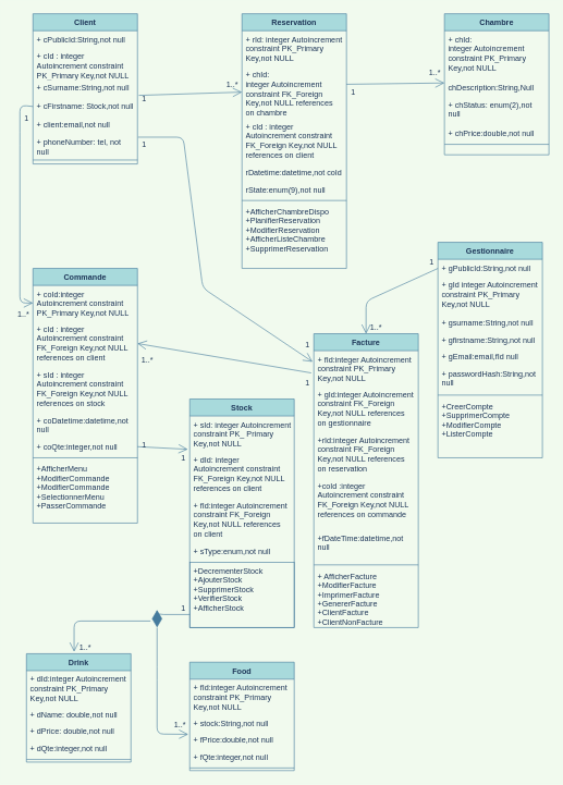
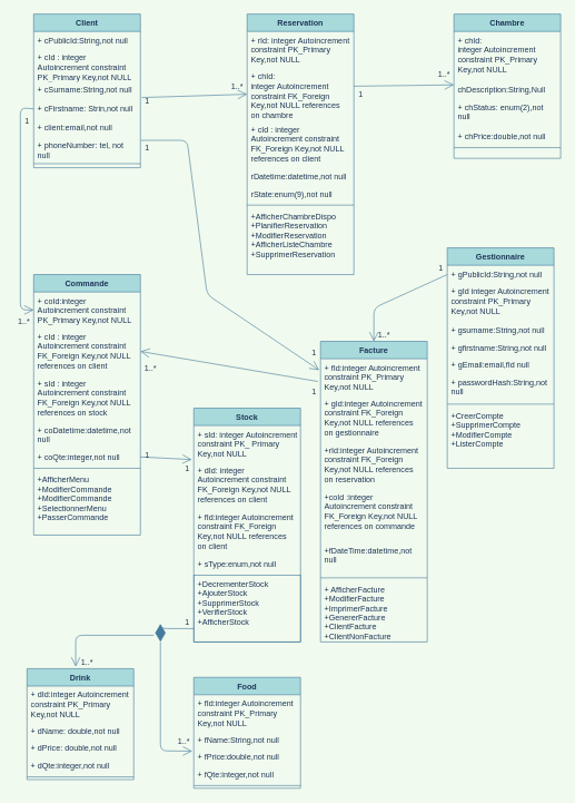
- <mxCell id="6" value="+ cFirstname: Stock,not null&#10;" style="text;align=left;verticalAlign=top;spacingLeft=4;spacingRight=4;overflow=hidden;rotatable=0;points=[[0,0.5],[1,0.5]];portConstraint=eastwest;rounded=0;shadow=0;html=0;fontColor=#1D3557;" parent="2" vertex="1"><mxGeometry y="128" width="160" height="28" as="geometry" /></mxCell>
+ <mxCell id="6" value="+ cFirstname: Strin,not null&#10;" style="text;align=left;verticalAlign=top;spacingLeft=4;spacingRight=4;overflow=hidden;rotatable=0;points=[[0,0.5],[1,0.5]];portConstraint=eastwest;rounded=0;shadow=0;html=0;fontColor=#1D3557;" parent="2" vertex="1"><mxGeometry y="128" width="160" height="28" as="geometry" /></mxCell>
- <mxCell id="35" value="rDatetime:datetime,not coId" style="text;strokeColor=none;fillColor=none;align=left;verticalAlign=top;spacingLeft=4;spacingRight=4;overflow=hidden;rotatable=0;points=[[0,0.5],[1,0.5]];portConstraint=eastwest;fontColor=#1D3557;" parent="31" vertex="1"><mxGeometry y="230" width="160" height="26" as="geometry" /></mxCell>
+ <mxCell id="35" value="rDatetime:datetime,not null" style="text;strokeColor=none;fillColor=none;align=left;verticalAlign=top;spacingLeft=4;spacingRight=4;overflow=hidden;rotatable=0;points=[[0,0.5],[1,0.5]];portConstraint=eastwest;fontColor=#1D3557;" parent="31" vertex="1"><mxGeometry y="230" width="160" height="26" as="geometry" /></mxCell>
- <mxCell id="41" value="+ stock:String,not null" style="text;strokeColor=none;fillColor=none;align=left;verticalAlign=top;spacingLeft=4;spacingRight=4;overflow=hidden;rotatable=0;points=[[0,0.5],[1,0.5]];portConstraint=eastwest;fontColor=#1D3557;" parent="39" vertex="1"><mxGeometry y="80" width="160" height="26" as="geometry" /></mxCell>
+ <mxCell id="41" value="+ fName:String,not null" style="text;strokeColor=none;fillColor=none;align=left;verticalAlign=top;spacingLeft=4;spacingRight=4;overflow=hidden;rotatable=0;points=[[0,0.5],[1,0.5]];portConstraint=eastwest;fontColor=#1D3557;" parent="39" vertex="1"><mxGeometry y="80" width="160" height="26" as="geometry" /></mxCell>
